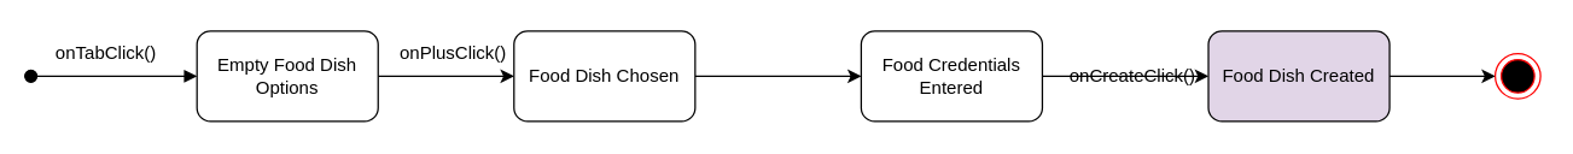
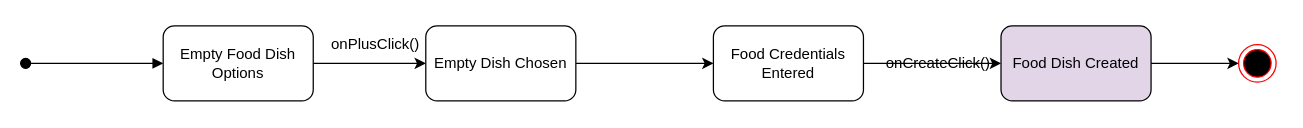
- <mxCell id="5" value="onTabClick()" style="text;html=1;strokeColor=none;fillColor=none;align=center;verticalAlign=middle;whiteSpace=wrap;rounded=0;" vertex="1" parent="1"><mxGeometry x="40" y="20" width="60" height="30" as="geometry" /></mxCell>
- <mxCell id="8" value="Food Dish Chosen" style="rounded=1;whiteSpace=wrap;html=1;" vertex="1" parent="1"><mxGeometry x="340" y="20" width="120" height="60" as="geometry" /></mxCell>
+ <mxCell id="8" value="Empty Dish Chosen" style="rounded=1;whiteSpace=wrap;html=1;" vertex="1" parent="1"><mxGeometry x="340" y="20" width="120" height="60" as="geometry" /></mxCell>
